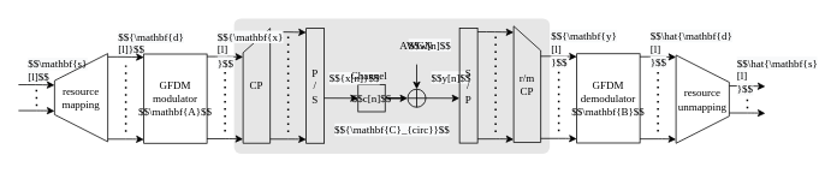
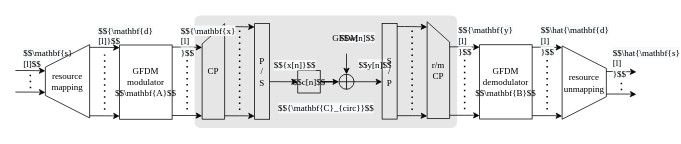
- <mxCell id="39" value="&lt;span style=&quot;color: rgb(0, 0, 0); font-size: 12px; font-style: normal; font-weight: 400; letter-spacing: normal; text-align: center; text-indent: 0px; text-transform: none; word-spacing: 0px; display: inline; float: none;&quot;&gt;AWGN&lt;/span&gt;" style="text;whiteSpace=wrap;html=1;fontFamily=Times New Roman;labelBackgroundColor=none;" parent="1" vertex="1"><mxGeometry x="441" y="35.5" width="39" height="20" as="geometry" /></mxCell>
+ <mxCell id="39" value="&lt;span style=&quot;color: rgb(0, 0, 0); font-size: 12px; font-style: normal; font-weight: 400; letter-spacing: normal; text-align: center; text-indent: 0px; text-transform: none; word-spacing: 0px; display: inline; float: none;&quot;&gt;GFDM&lt;/span&gt;" style="text;whiteSpace=wrap;html=1;fontFamily=Times New Roman;labelBackgroundColor=none;" parent="1" vertex="1"><mxGeometry x="441" y="35.5" width="39" height="20" as="geometry" /></mxCell>
- <mxCell id="34" value="&lt;span style=&quot;color: rgb(0, 0, 0); font-size: 12px; font-style: normal; font-weight: 400; letter-spacing: normal; text-align: center; text-indent: 0px; text-transform: none; word-spacing: 0px; display: inline; float: none;&quot;&gt;Channel&lt;/span&gt;" style="text;whiteSpace=wrap;html=1;fontFamily=Times New Roman;labelBackgroundColor=none;" parent="1" vertex="1"><mxGeometry x="387" y="70" width="49" height="20" as="geometry" /></mxCell>
